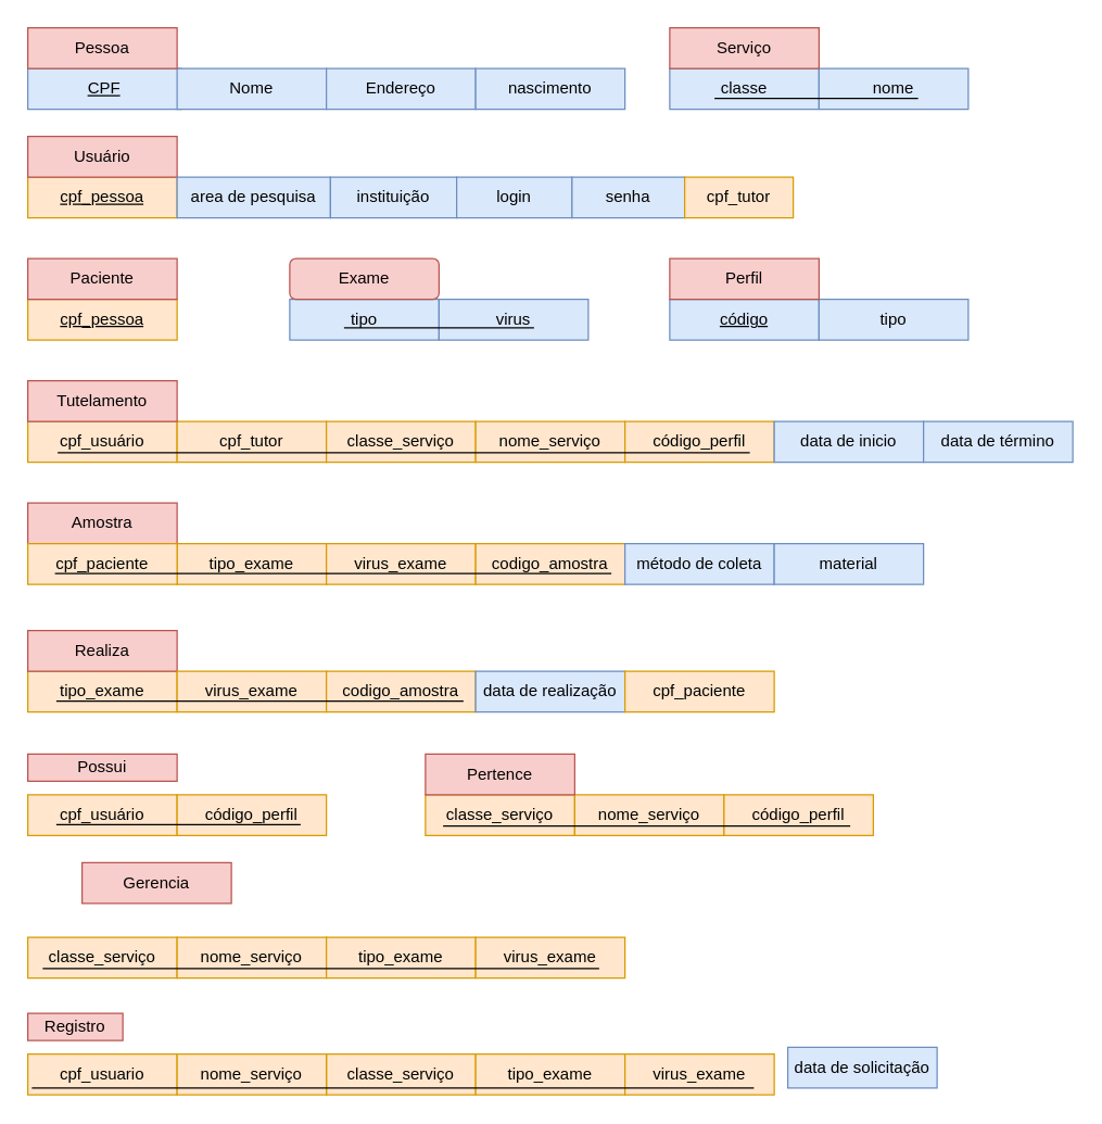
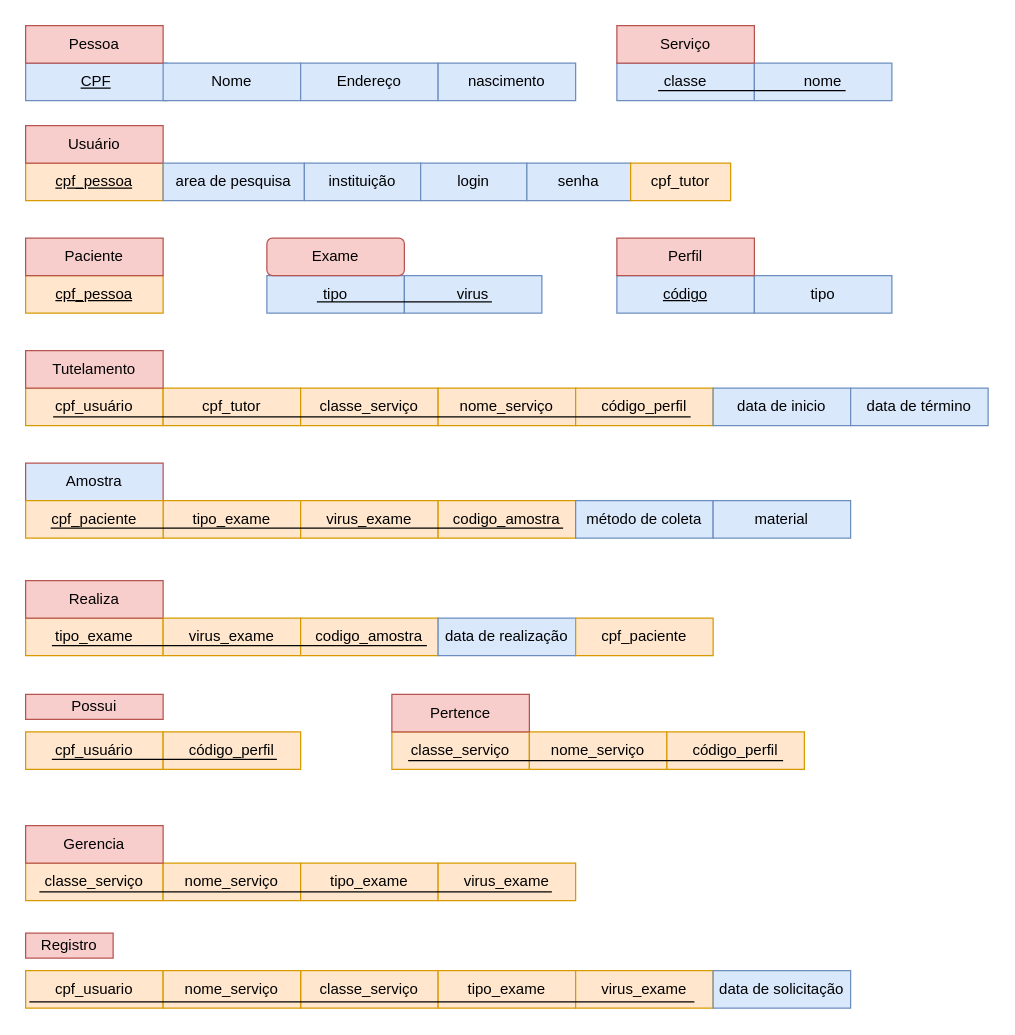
- <mxCell id="48" value="Amostra" style="rounded=0;whiteSpace=wrap;html=1;fillColor=#f8cecc;strokeColor=#b85450;" parent="1" vertex="1"><mxGeometry x="20" y="370" width="110" height="30" as="geometry" /></mxCell>
+ <mxCell id="48" value="Amostra" style="rounded=0;whiteSpace=wrap;html=1;fillColor=#dae8fc;strokeColor=#b85450;" parent="1" vertex="1"><mxGeometry x="20" y="370" width="110" height="30" as="geometry" /></mxCell>
- <mxCell id="34" value="Gerencia" style="rounded=0;whiteSpace=wrap;html=1;fillColor=#f8cecc;strokeColor=#b85450;" parent="1" vertex="1"><mxGeometry x="60" y="635" width="110" height="30" as="geometry" /></mxCell>
+ <mxCell id="34" value="Gerencia" style="rounded=0;whiteSpace=wrap;html=1;fillColor=#f8cecc;strokeColor=#b85450;" parent="1" vertex="1"><mxGeometry x="20" y="660" width="110" height="30" as="geometry" /></mxCell>
- <mxCell id="68" value="data de solicitação" style="rounded=0;whiteSpace=wrap;html=1;fillColor=#dae8fc;strokeColor=#6c8ebf;" parent="1" vertex="1"><mxGeometry x="580" y="771" width="110" height="30" as="geometry" /></mxCell>
+ <mxCell id="68" value="data de solicitação" style="rounded=0;whiteSpace=wrap;html=1;fillColor=#dae8fc;strokeColor=#6c8ebf;" parent="1" vertex="1"><mxGeometry x="570" y="776" width="110" height="30" as="geometry" /></mxCell>
